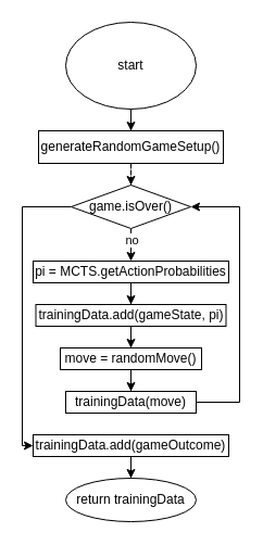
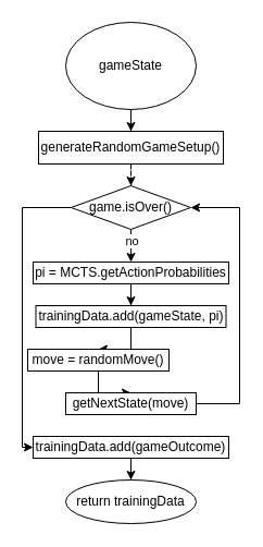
- <mxCell id="3" value="start" style="ellipse;whiteSpace=wrap;html=1;" vertex="1" parent="1"><mxGeometry x="60" y="20" width="120" height="80" as="geometry" /></mxCell>
+ <mxCell id="3" value="gameState" style="ellipse;whiteSpace=wrap;html=1;" vertex="1" parent="1"><mxGeometry x="60" y="20" width="120" height="80" as="geometry" /></mxCell>
- <mxCell id="15" value="move = randomMove()" style="whiteSpace=wrap;html=1;" vertex="1" parent="1"><mxGeometry x="55" y="320" width="130" height="20" as="geometry" /></mxCell>
+ <mxCell id="15" value="move = randomMove()" style="whiteSpace=wrap;html=1;" vertex="1" parent="1"><mxGeometry x="25" y="320" width="130" height="20" as="geometry" /></mxCell>
- <mxCell id="17" value="trainingData(move)" style="whiteSpace=wrap;html=1;" vertex="1" parent="1"><mxGeometry x="60" y="360" width="120" height="20" as="geometry" /></mxCell>
+ <mxCell id="17" value="getNextState(move)" style="whiteSpace=wrap;html=1;" vertex="1" parent="1"><mxGeometry x="60" y="360" width="120" height="20" as="geometry" /></mxCell>
